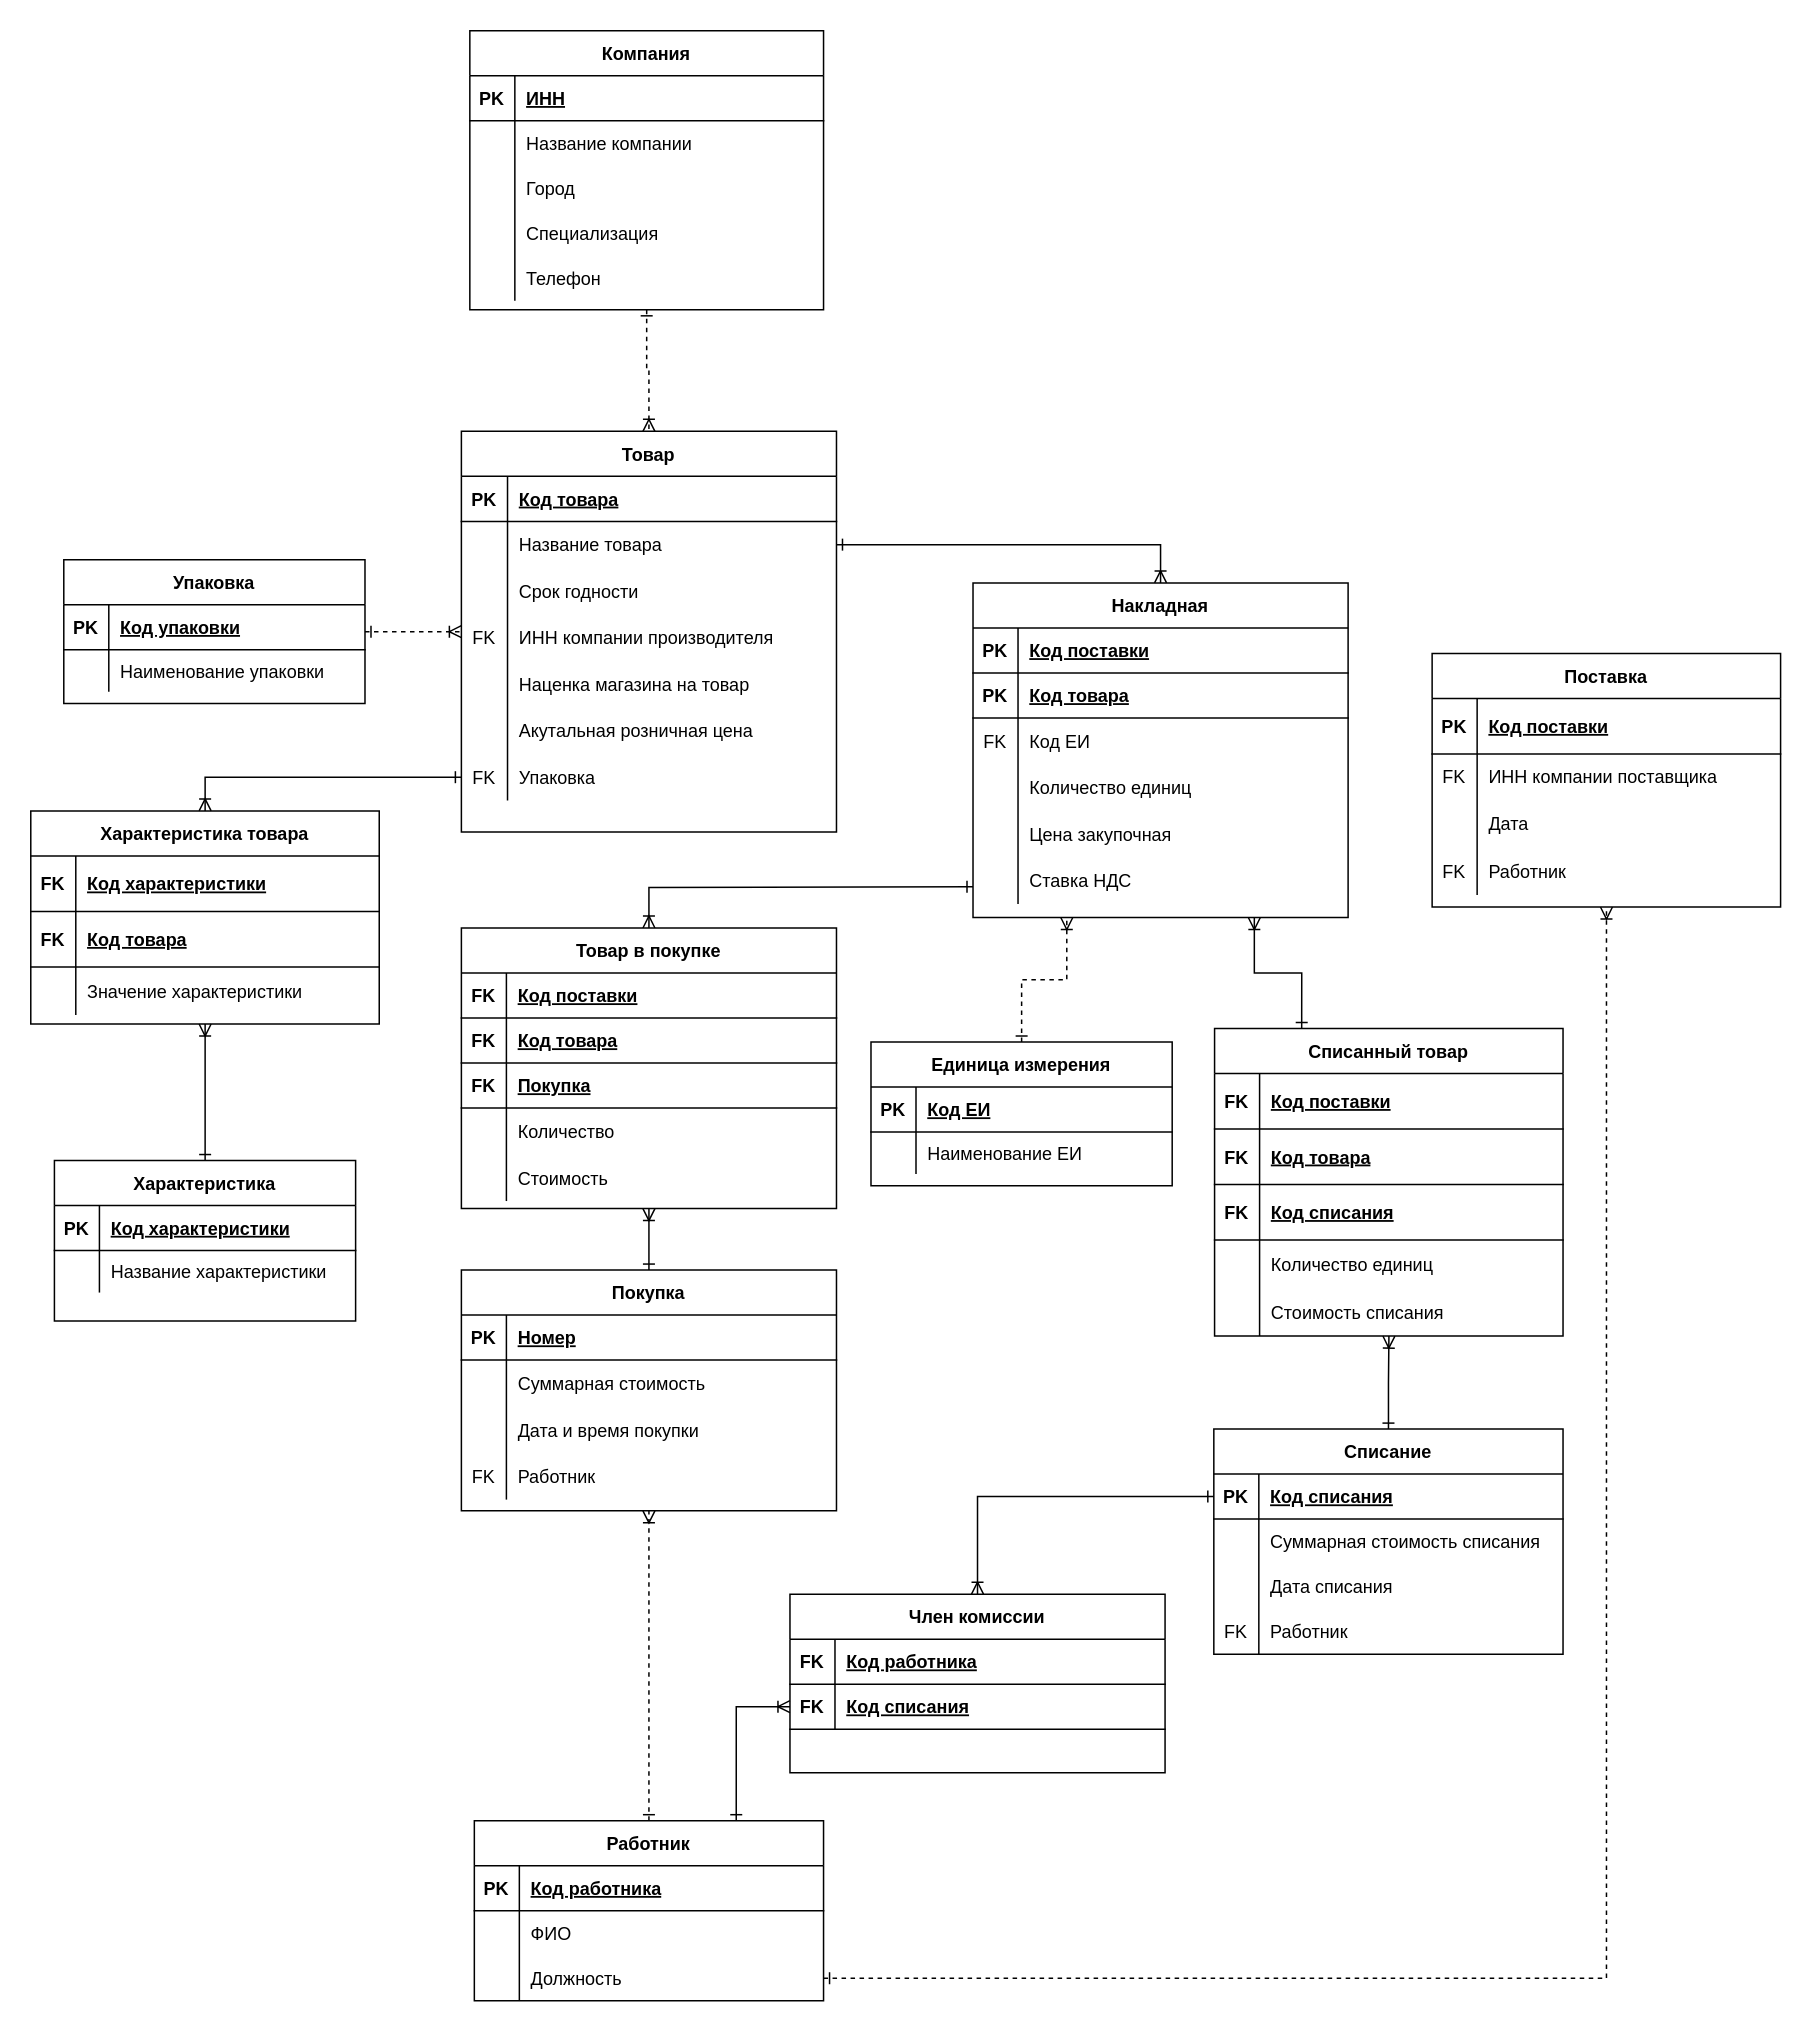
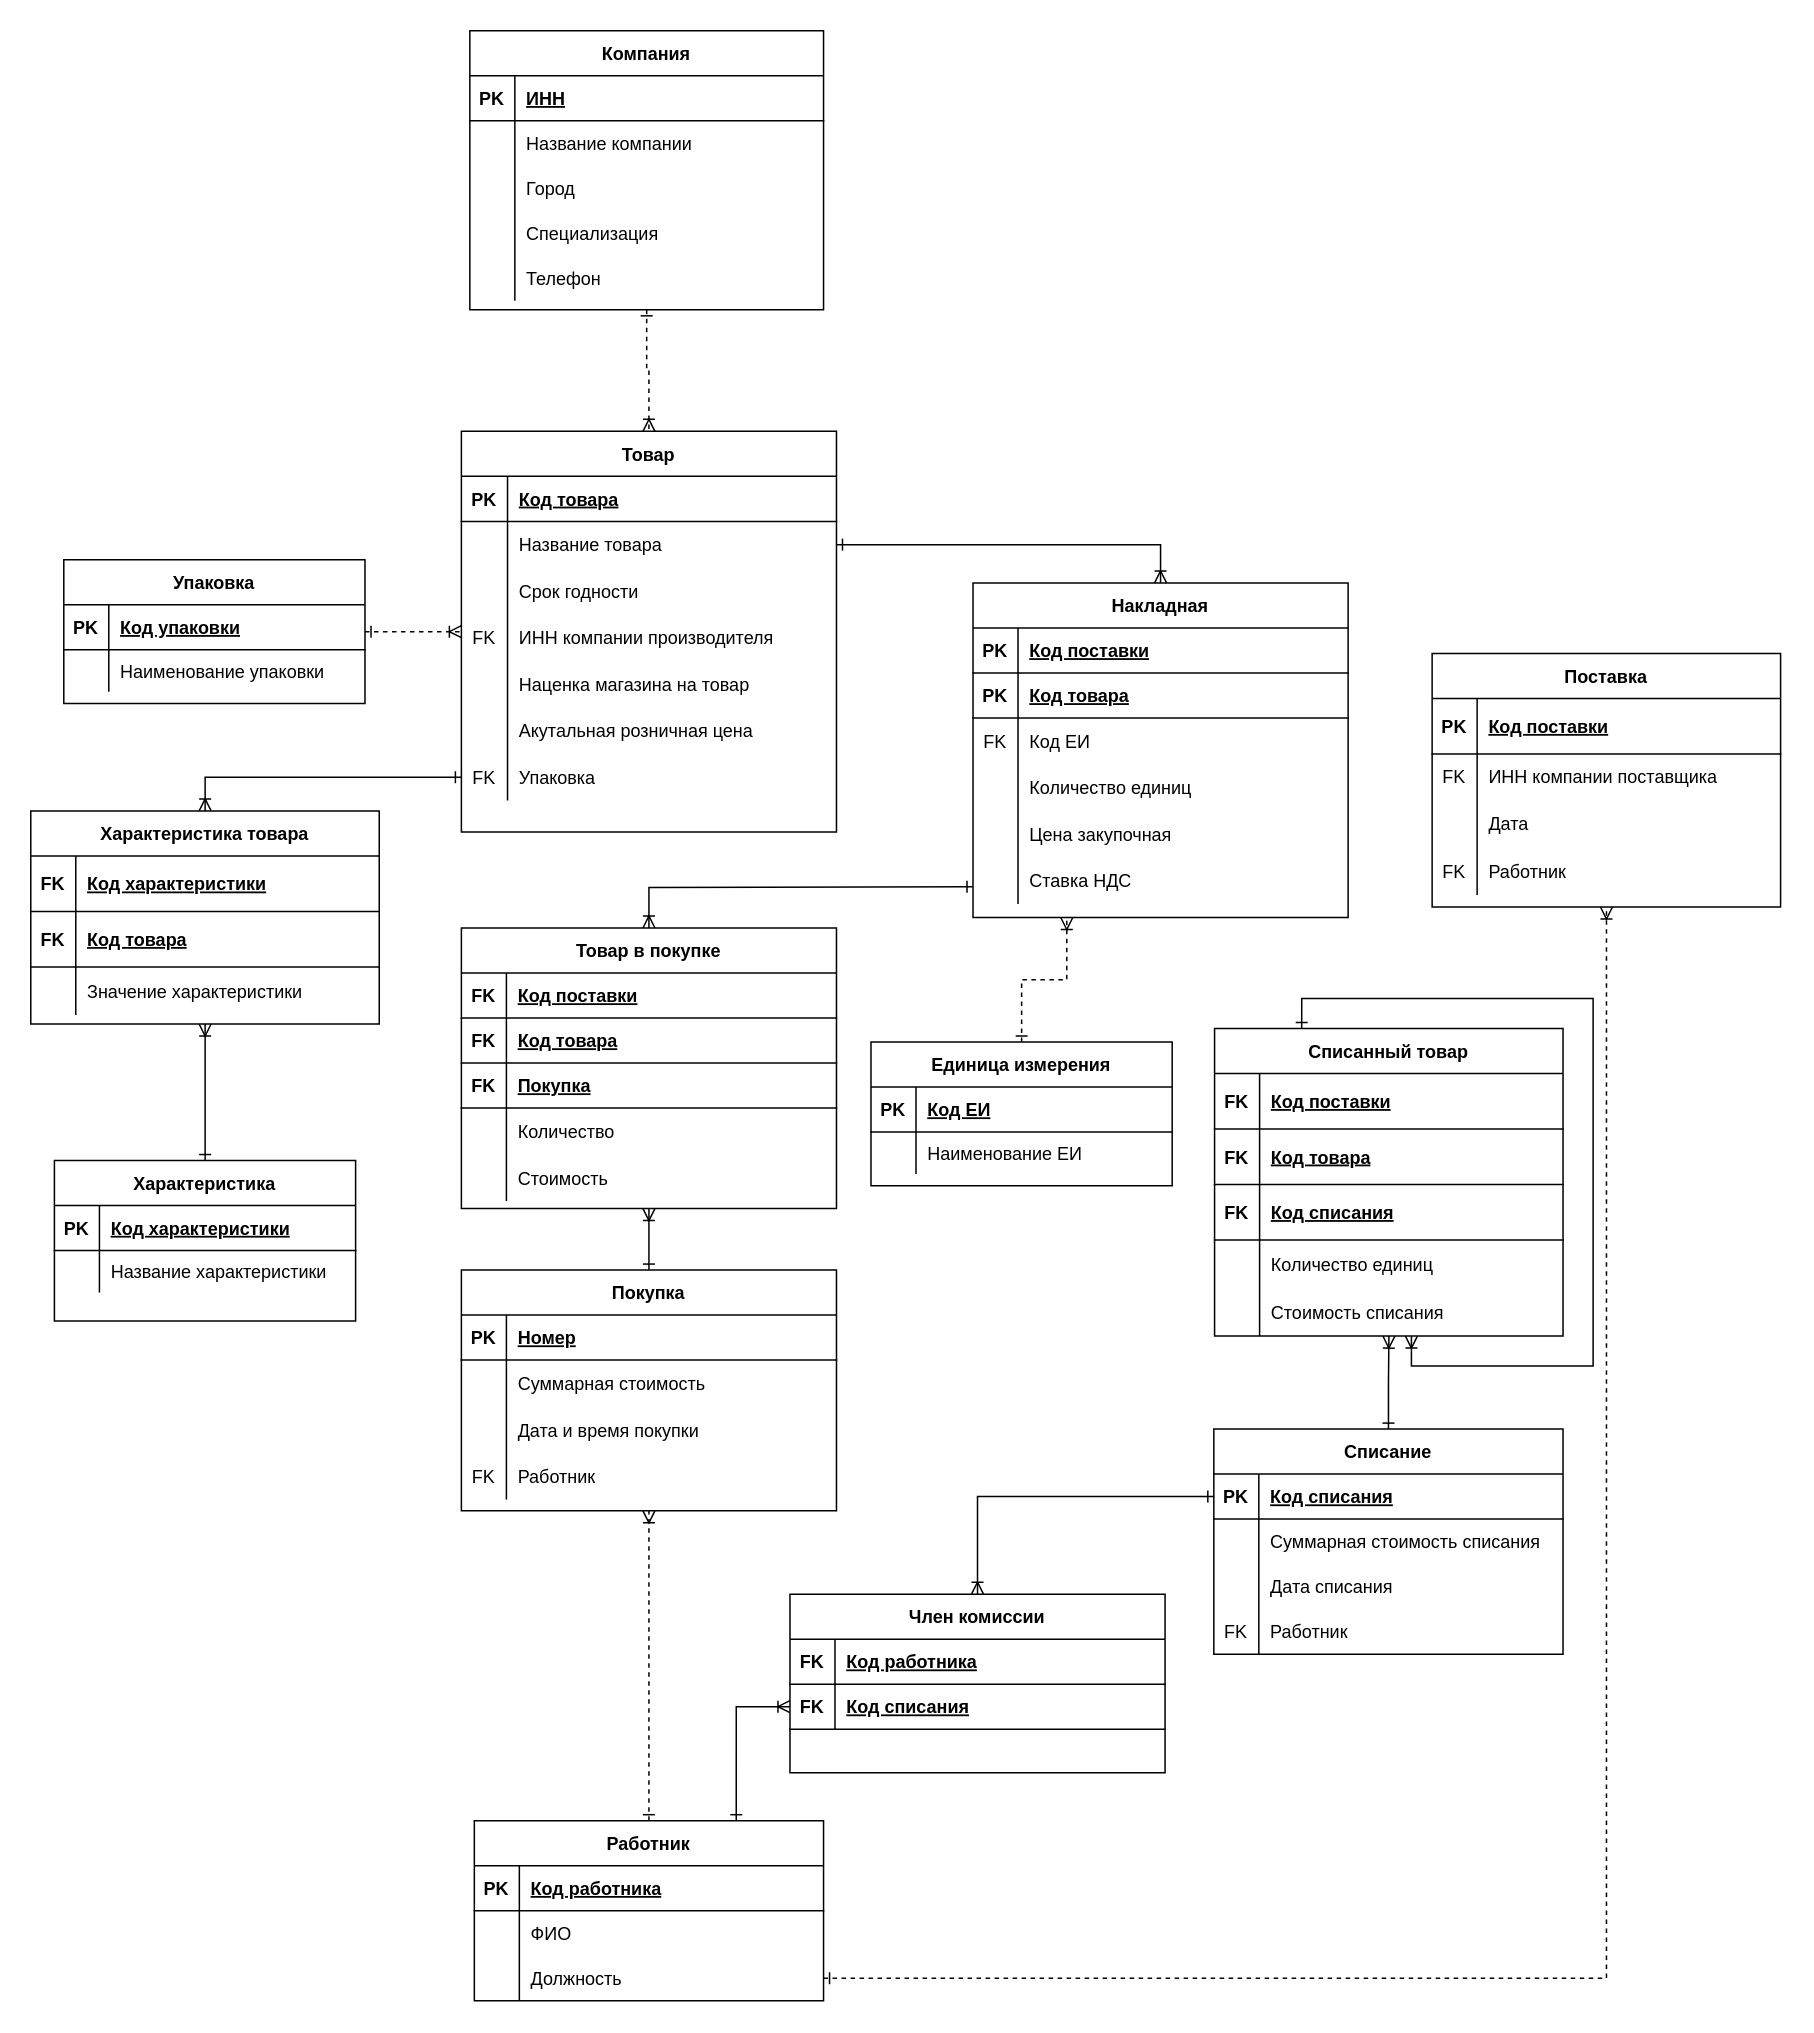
- <mxCell id="119" style="edgeStyle=orthogonalEdgeStyle;rounded=0;orthogonalLoop=1;jettySize=auto;html=1;entryX=0.75;entryY=1;entryDx=0;entryDy=0;strokeColor=default;align=center;verticalAlign=middle;fontFamily=Helvetica;fontSize=11;fontColor=default;labelBackgroundColor=default;startArrow=ERone;startFill=0;endArrow=ERoneToMany;endFill=0;exitX=0.25;exitY=0;exitDx=0;exitDy=0;" parent="1" source="120" target="99" edge="1"><mxGeometry relative="1" as="geometry" /></mxCell>
+ <mxCell id="119" style="edgeStyle=orthogonalEdgeStyle;rounded=0;orthogonalLoop=1;jettySize=auto;html=1;strokeColor=default;align=center;verticalAlign=middle;fontFamily=Helvetica;fontSize=11;fontColor=default;labelBackgroundColor=default;startArrow=ERone;startFill=0;endArrow=ERoneToMany;endFill=0;exitX=0.25;exitY=0;exitDx=0;exitDy=0;" parent="1" source="120" target="135" edge="1"><mxGeometry relative="1" as="geometry" /></mxCell>
